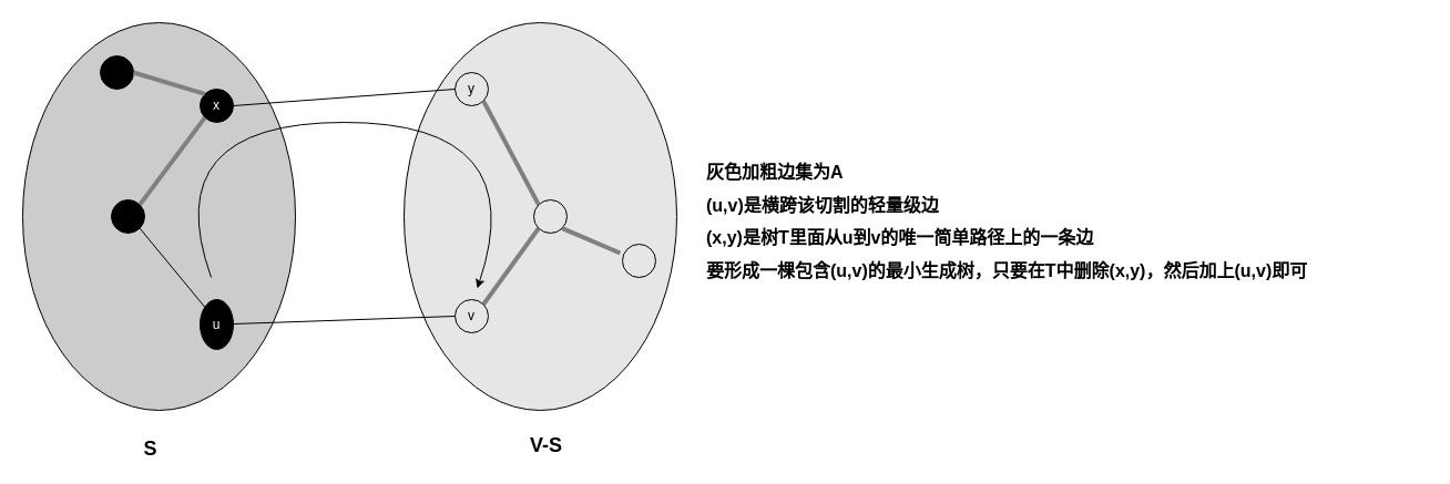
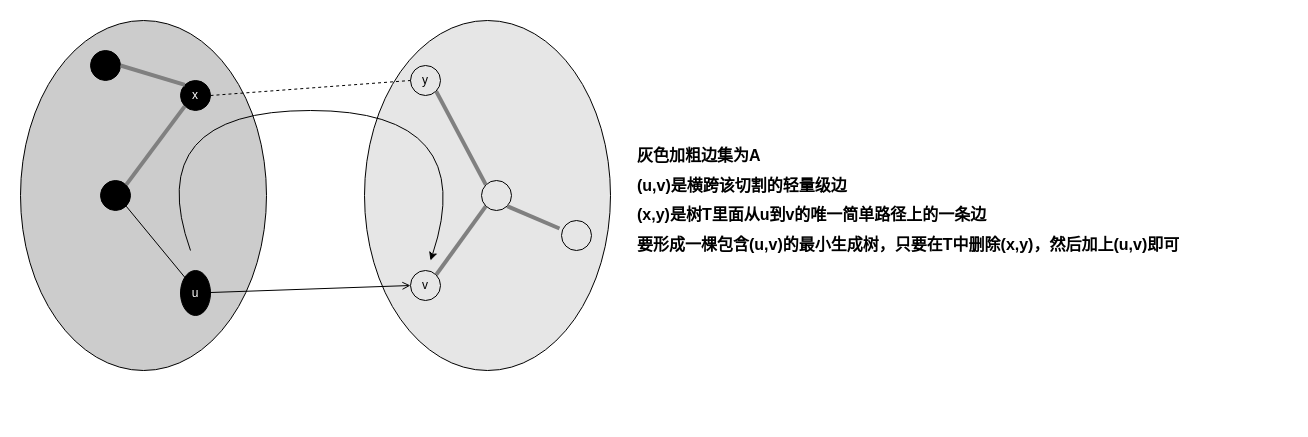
- <mxCell id="15" value="" style="endArrow=none;html=1;fontColor=#000000;entryX=0;entryY=0.5;entryDx=0;entryDy=0;exitX=1;exitY=0.5;exitDx=0;exitDy=0;strokeColor=#000000;" edge="1" parent="1" source="7" target="9"><mxGeometry width="50" height="50" relative="1" as="geometry"><mxPoint x="204.393" y="125.607" as="sourcePoint" /><mxPoint x="145.607" y="204.393" as="targetPoint" /></mxGeometry></mxCell>
+ <mxCell id="15" value="" style="endArrow=none;html=1;fontColor=#000000;entryX=0;entryY=0.5;entryDx=0;entryDy=0;exitX=1;exitY=0.5;exitDx=0;exitDy=0;strokeColor=#000000;dashed=1;" edge="1" parent="1" source="7" target="9"><mxGeometry width="50" height="50" relative="1" as="geometry"><mxPoint x="204.393" y="125.607" as="sourcePoint" /><mxPoint x="145.607" y="204.393" as="targetPoint" /></mxGeometry></mxCell>
- <mxCell id="22" value="" style="endArrow=none;html=1;fontColor=#000000;entryX=0;entryY=0.5;entryDx=0;entryDy=0;strokeColor=#000000;" edge="1" parent="1" source="5" target="8"><mxGeometry width="50" height="50" relative="1" as="geometry"><mxPoint x="516.607" y="215.607" as="sourcePoint" /><mxPoint x="568.99" y="238.01" as="targetPoint" /></mxGeometry></mxCell>
+ <mxCell id="22" value="" style="endArrow=open;html=1;fontColor=#000000;entryX=0;entryY=0.5;entryDx=0;entryDy=0;strokeColor=#000000;" edge="1" parent="1" source="5" target="8"><mxGeometry width="50" height="50" relative="1" as="geometry"><mxPoint x="516.607" y="215.607" as="sourcePoint" /><mxPoint x="568.99" y="238.01" as="targetPoint" /></mxGeometry></mxCell>
- <mxCell id="21" value="&lt;div style=&quot;text-align: center&quot;&gt;&lt;span style=&quot;font-size: 18px&quot;&gt;&lt;font face=&quot;helvetica&quot;&gt;&lt;b&gt;V-S&lt;/b&gt;&lt;/font&gt;&lt;/span&gt;&lt;/div&gt;" style="text;whiteSpace=wrap;html=1;fontColor=#000000;" vertex="1" parent="1"><mxGeometry x="476" y="385" width="40" height="30" as="geometry" /></mxCell>
- <mxCell id="20" value="&lt;font style=&quot;font-size: 18px&quot;&gt;&lt;b&gt;S&lt;/b&gt;&lt;/font&gt;" style="text;html=1;align=center;verticalAlign=middle;resizable=0;points=[];autosize=1;strokeColor=none;fontColor=#000000;" vertex="1" parent="1"><mxGeometry x="120" y="395" width="30" height="20" as="geometry" /></mxCell>
